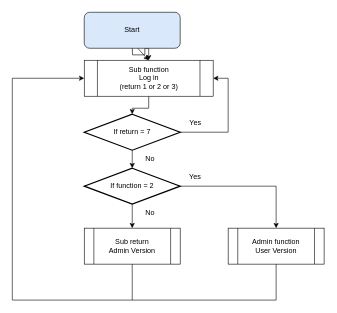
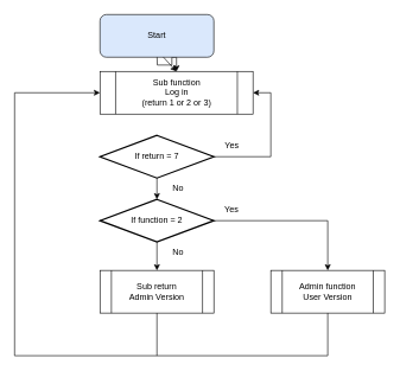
- <mxCell id="2" style="edgeStyle=orthogonalEdgeStyle;rounded=0;orthogonalLoop=1;jettySize=auto;html=1;exitX=0.5;exitY=1;exitDx=0;exitDy=0;entryX=0.5;entryY=0;entryDx=0;entryDy=0;entryPerimeter=0;labelBackgroundColor=none;fontColor=default;" parent="1" source="3" target="5" edge="1"><mxGeometry relative="1" as="geometry" /></mxCell>
